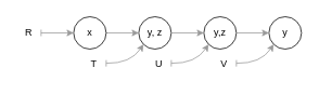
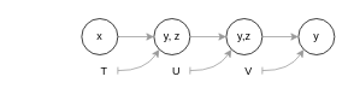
- <mxCell id="6" value="R" style="text;html=1;strokeColor=none;fillColor=none;align=center;verticalAlign=middle;whiteSpace=wrap;rounded=0;fontColor=#000000;" parent="1" vertex="1"><mxGeometry x="20" y="22.5" width="30" height="35" as="geometry" /></mxCell>
- <mxCell id="5" style="edgeStyle=none;html=1;exitX=1;exitY=0.5;exitDx=0;exitDy=0;entryX=0;entryY=0.5;entryDx=0;entryDy=0;strokeColor=#999999;startArrow=baseDash;startFill=0;fillColor=#f5f5f5;" parent="1" source="6" target="4" edge="1"><mxGeometry relative="1" as="geometry" /></mxCell>
